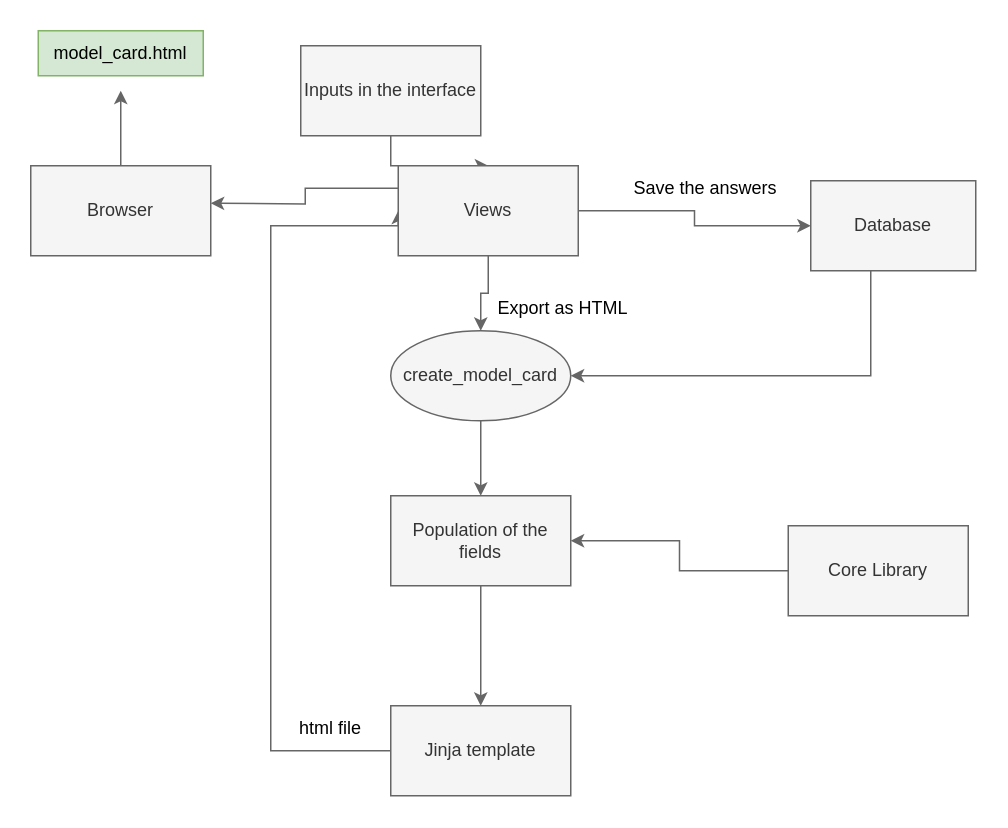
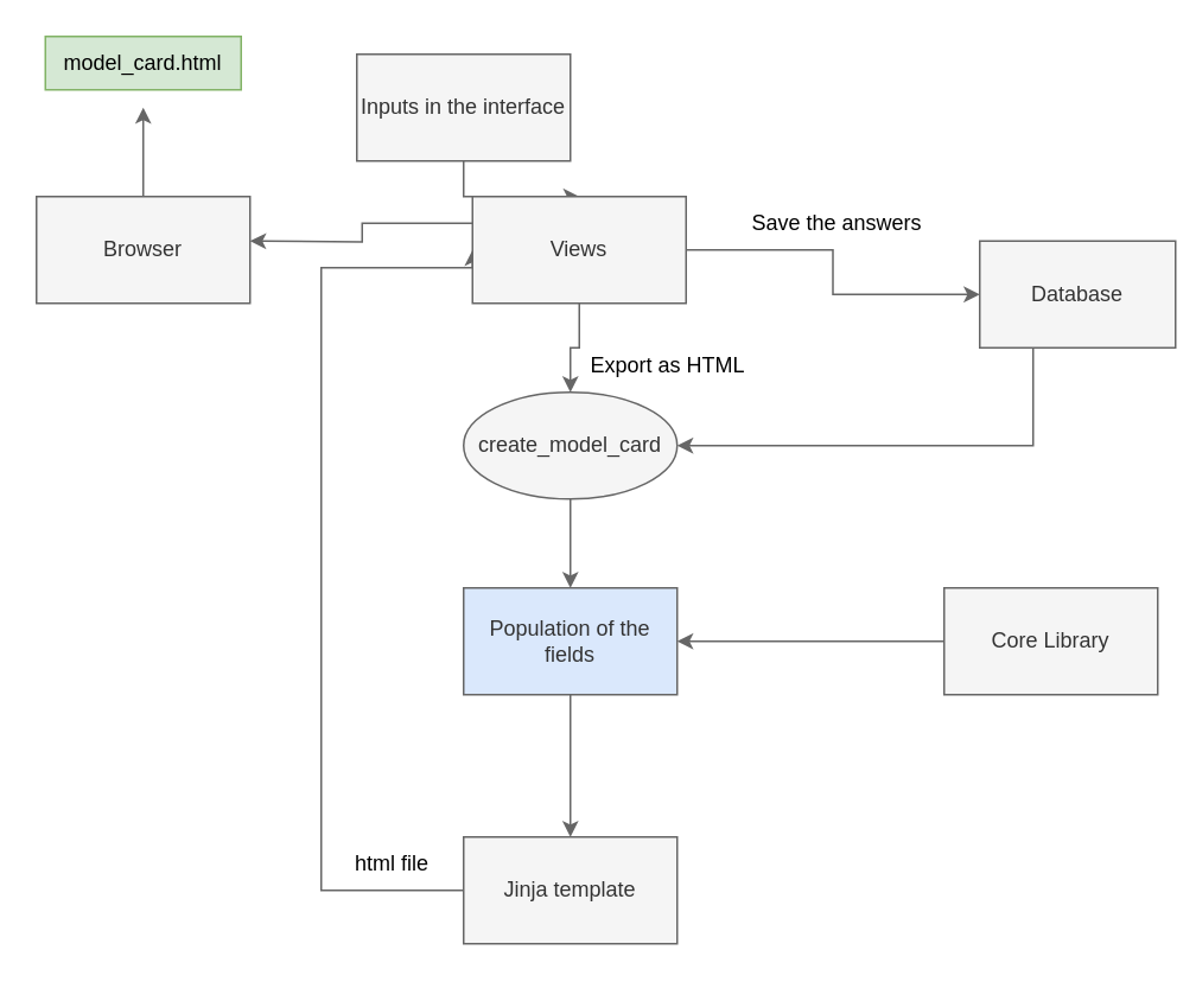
- <mxCell id="5" value="Database" style="rounded=0;whiteSpace=wrap;html=1;fillColor=#f5f5f5;fontColor=#333333;strokeColor=#666666;" vertex="1" parent="1"><mxGeometry x="540" y="120" width="110" height="60" as="geometry" /></mxCell>
+ <mxCell id="5" value="Database" style="rounded=0;whiteSpace=wrap;html=1;fillColor=#f5f5f5;fontColor=#333333;strokeColor=#666666;" vertex="1" parent="1"><mxGeometry x="550" y="135" width="110" height="60" as="geometry" /></mxCell>
- <mxCell id="11" value="Population of the fields" style="rounded=0;whiteSpace=wrap;html=1;fillColor=#f5f5f5;fontColor=#333333;strokeColor=#666666;" vertex="1" parent="1"><mxGeometry x="260" y="330" width="120" height="60" as="geometry" /></mxCell>
+ <mxCell id="11" value="Population of the fields" style="rounded=0;whiteSpace=wrap;html=1;fillColor=#dae8fc;fontColor=#333333;strokeColor=#666666;" vertex="1" parent="1"><mxGeometry x="260" y="330" width="120" height="60" as="geometry" /></mxCell>
- <mxCell id="13" value="Core Library" style="rounded=0;whiteSpace=wrap;html=1;fillColor=#f5f5f5;fontColor=#333333;strokeColor=#666666;" vertex="1" parent="1"><mxGeometry x="525" y="350" width="120" height="60" as="geometry" /></mxCell>
+ <mxCell id="13" value="Core Library" style="rounded=0;whiteSpace=wrap;html=1;fillColor=#f5f5f5;fontColor=#333333;strokeColor=#666666;" vertex="1" parent="1"><mxGeometry x="530" y="330" width="120" height="60" as="geometry" /></mxCell>
